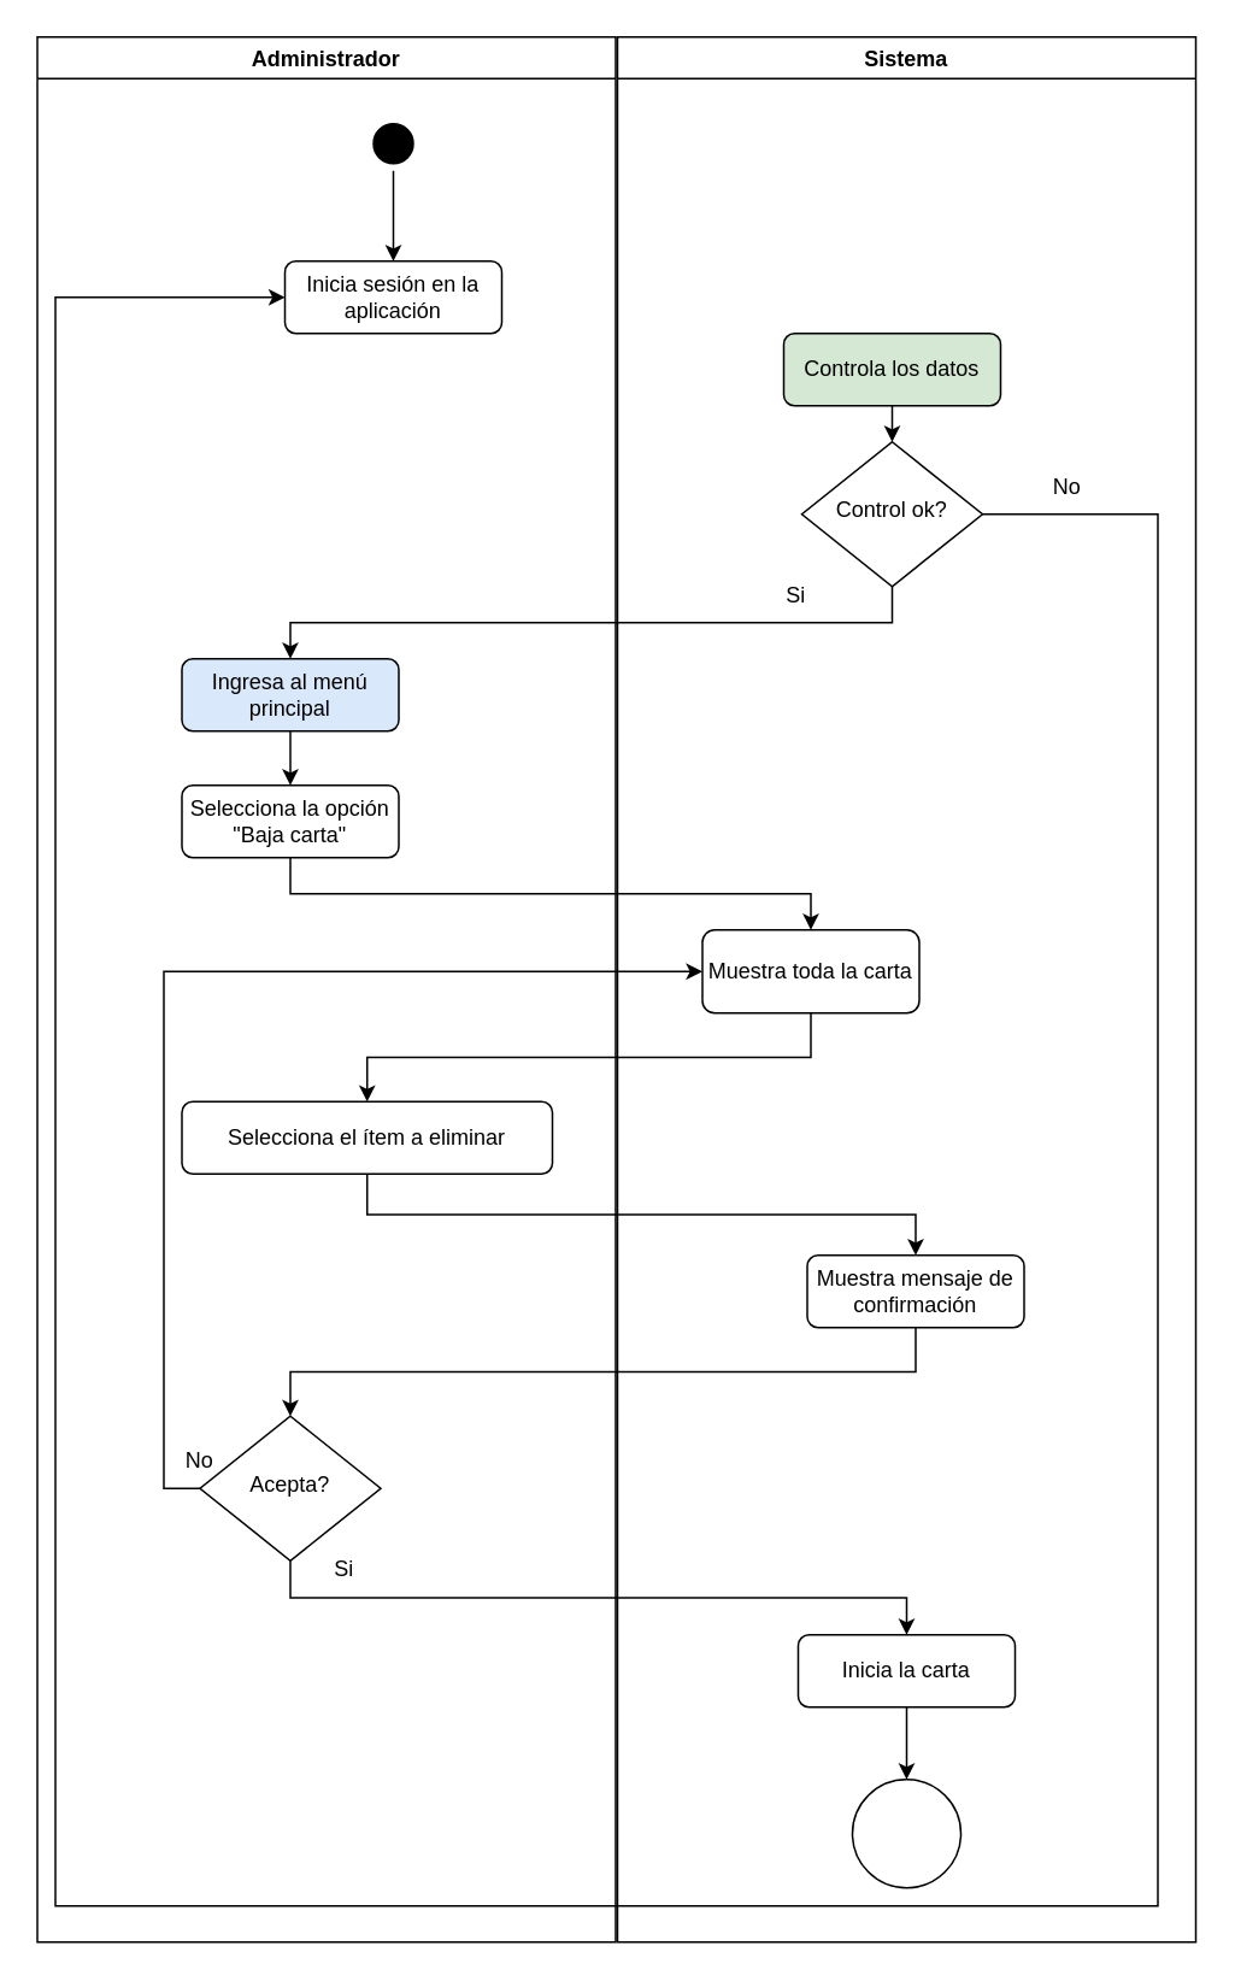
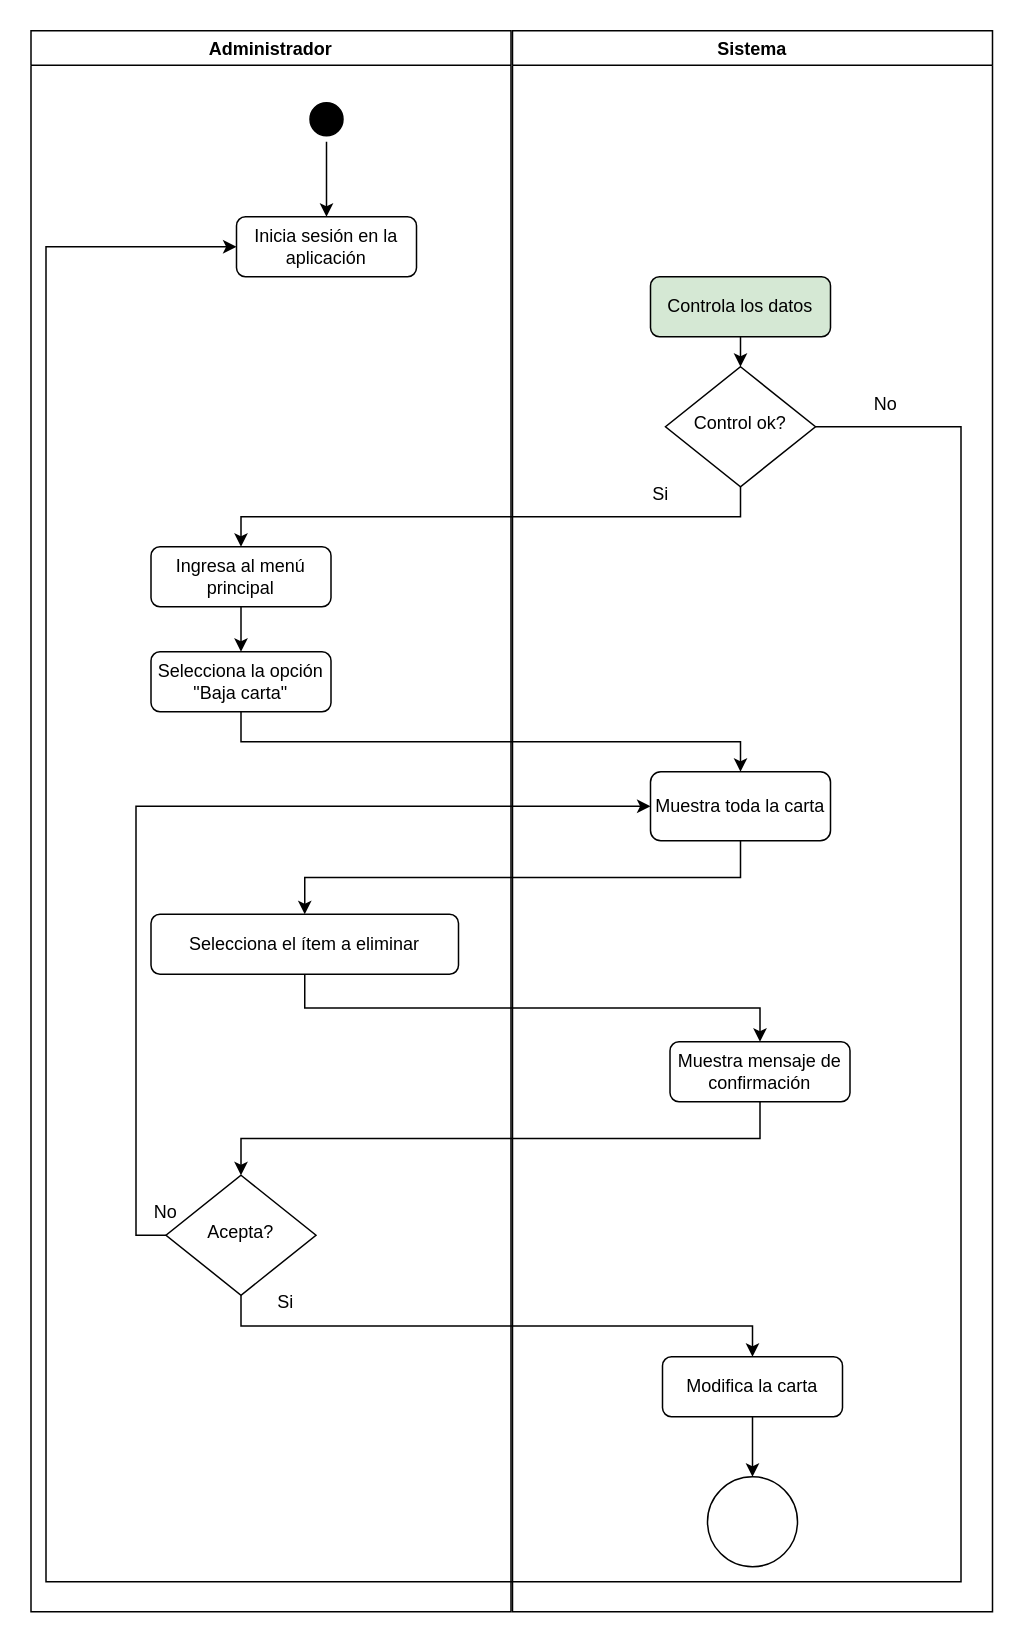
- <mxCell id="6" value="Ingresa al menú principal" style="rounded=1;whiteSpace=wrap;html=1;fontSize=12;glass=0;strokeWidth=1;shadow=0;fillColor=#dae8fc;" vertex="1" parent="4"><mxGeometry x="80" y="344" width="120" height="40" as="geometry" /></mxCell>
+ <mxCell id="6" value="Ingresa al menú principal" style="rounded=1;whiteSpace=wrap;html=1;fontSize=12;glass=0;strokeWidth=1;shadow=0;" vertex="1" parent="4"><mxGeometry x="80" y="344" width="120" height="40" as="geometry" /></mxCell>
- <mxCell id="19" value="Muestra toda la carta" style="rounded=1;whiteSpace=wrap;html=1;fontSize=12;glass=0;strokeWidth=1;shadow=0;" vertex="1" parent="13"><mxGeometry x="47" y="494" width="120" height="46" as="geometry" /></mxCell>
+ <mxCell id="19" value="Muestra toda la carta" style="rounded=1;whiteSpace=wrap;html=1;fontSize=12;glass=0;strokeWidth=1;shadow=0;" vertex="1" parent="13"><mxGeometry x="92" y="494" width="120" height="46" as="geometry" /></mxCell>
- <mxCell id="21" value="Inicia la carta" style="rounded=1;whiteSpace=wrap;html=1;fontSize=12;glass=0;strokeWidth=1;shadow=0;" vertex="1" parent="13"><mxGeometry x="100" y="884" width="120" height="40" as="geometry" /></mxCell>
+ <mxCell id="21" value="Modifica la carta" style="rounded=1;whiteSpace=wrap;html=1;fontSize=12;glass=0;strokeWidth=1;shadow=0;" vertex="1" parent="13"><mxGeometry x="100" y="884" width="120" height="40" as="geometry" /></mxCell>
